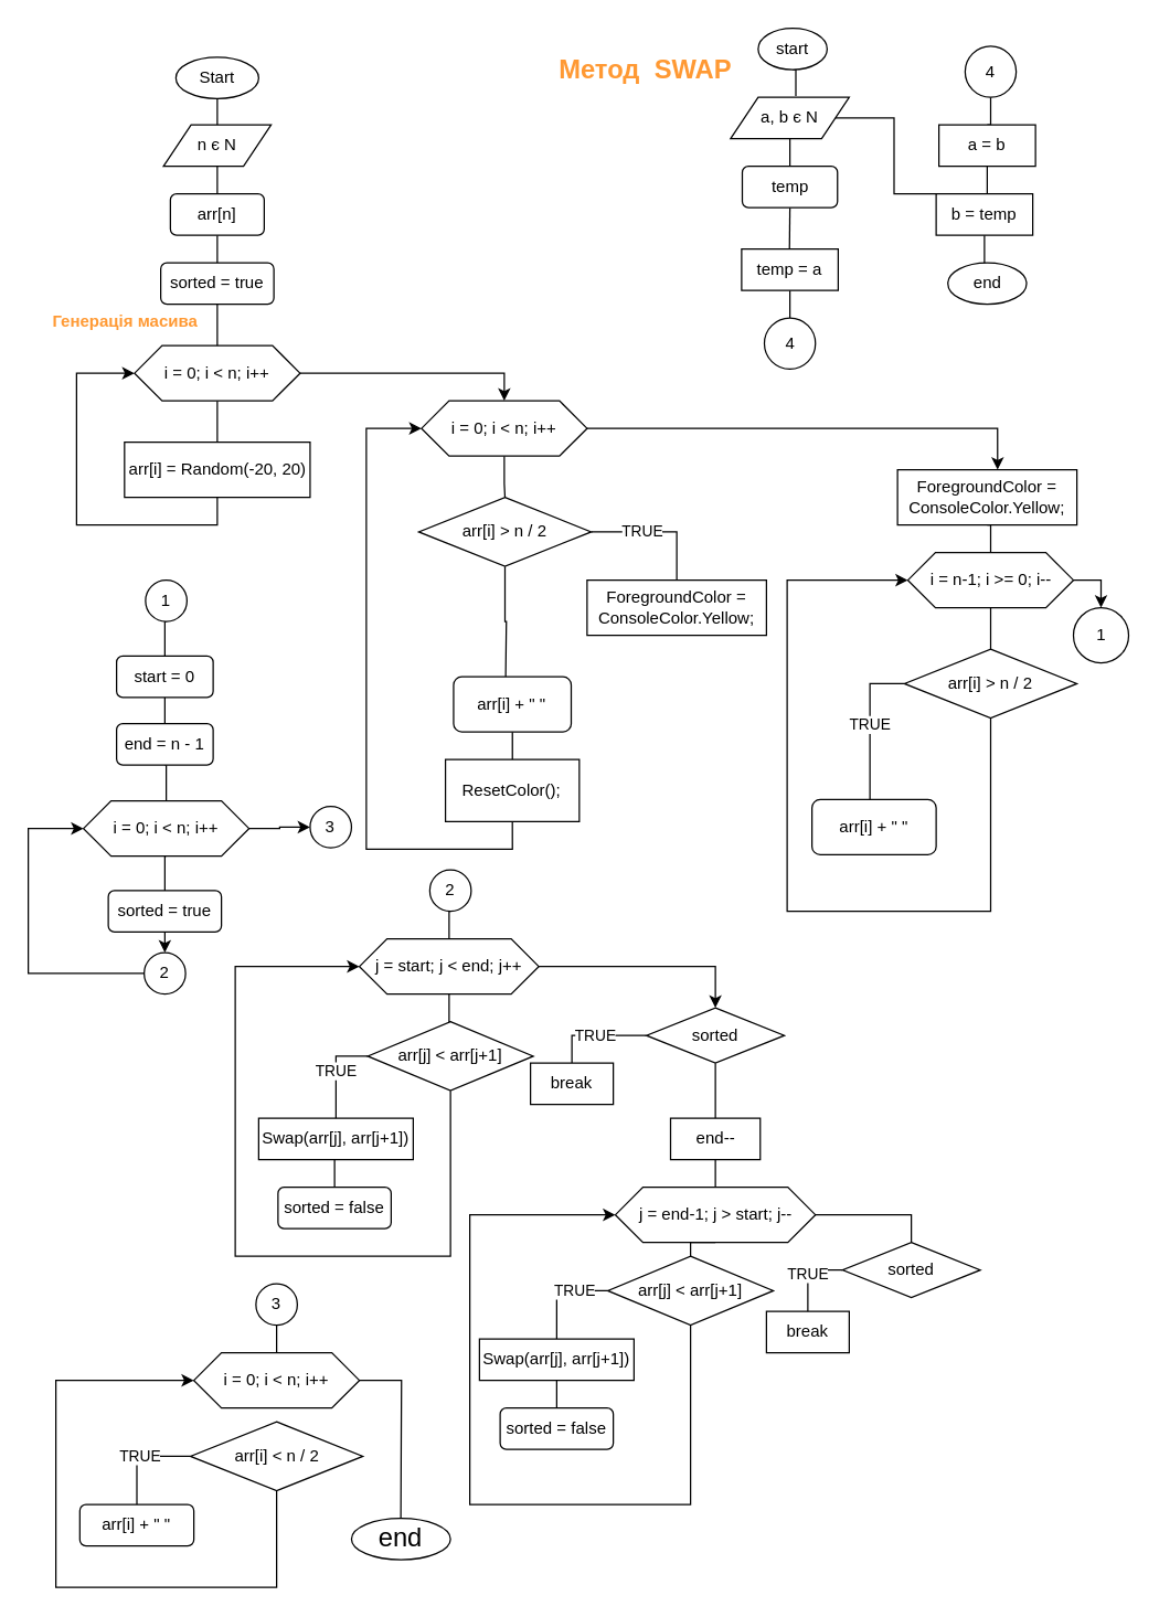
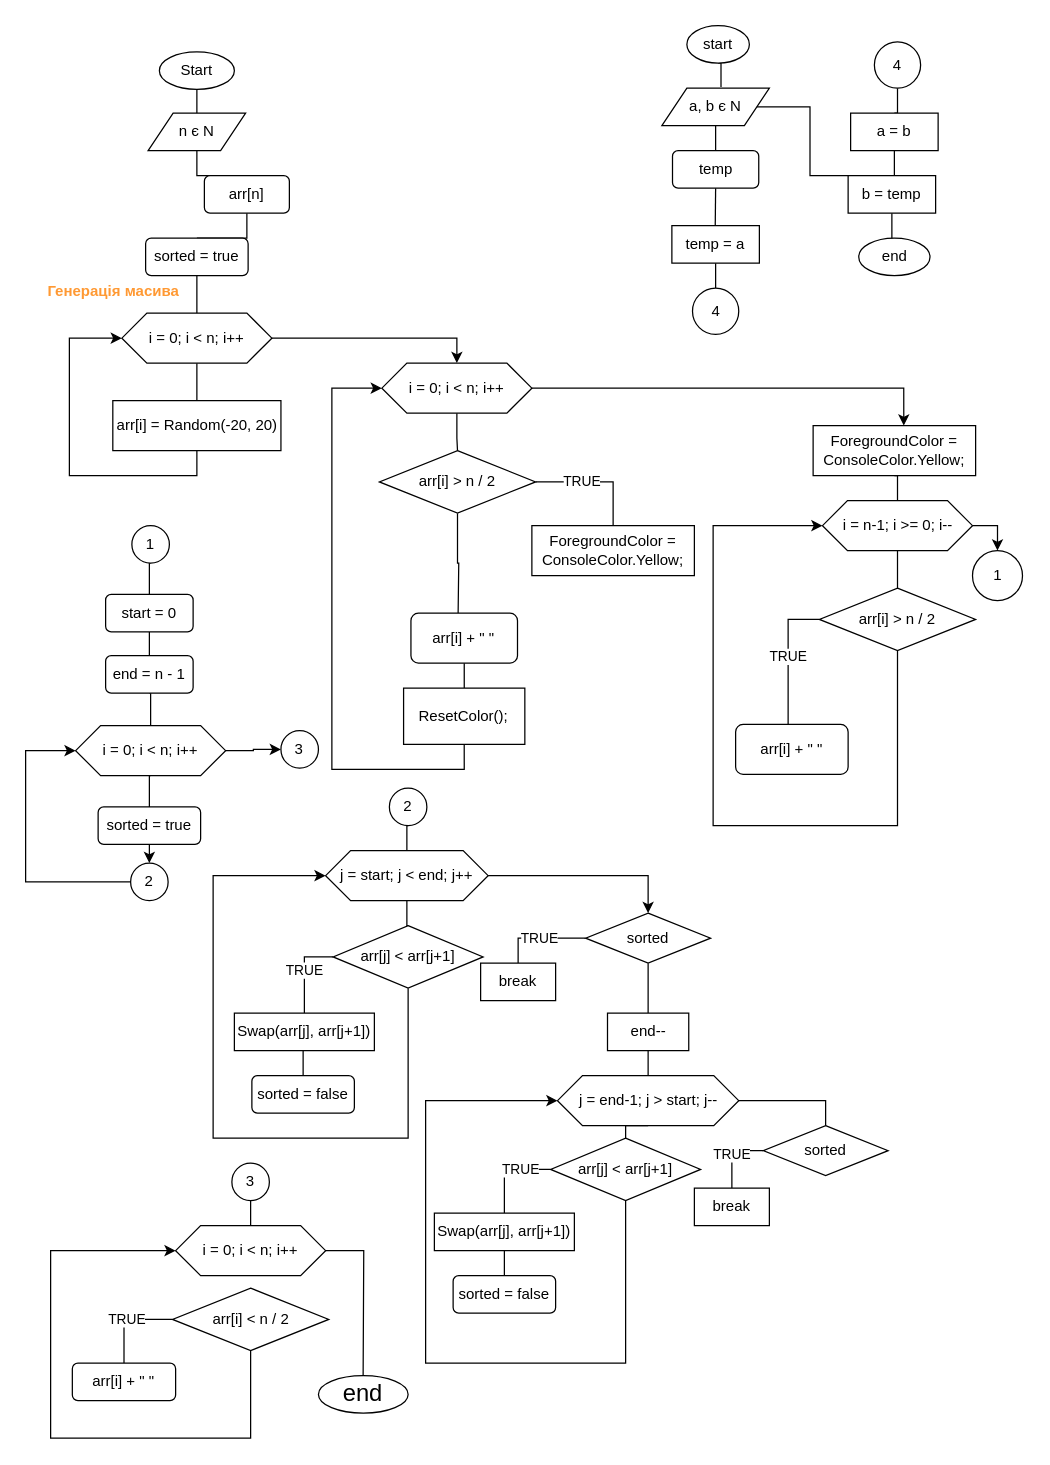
- <mxCell id="104" value="&lt;font color=&quot;#ff9933&quot; size=&quot;1&quot;&gt;&lt;b style=&quot;font-size: 19px&quot;&gt;Метод&amp;nbsp; SWAP&lt;/b&gt;&lt;/font&gt;" style="text;html=1;align=center;verticalAlign=middle;resizable=0;points=[];autosize=1;strokeColor=none;fillColor=none;" vertex="1" parent="1"><mxGeometry x="397" y="41" width="140" height="20" as="geometry" /></mxCell>
- <mxCell id="7" value="arr[n]" style="rounded=1;whiteSpace=wrap;html=1;" parent="1" vertex="1"><mxGeometry x="123" y="140" width="68" height="30" as="geometry" /></mxCell>
+ <mxCell id="7" value="arr[n]" style="rounded=1;whiteSpace=wrap;html=1;" parent="1" vertex="1"><mxGeometry x="163" y="140" width="68" height="30" as="geometry" /></mxCell>
